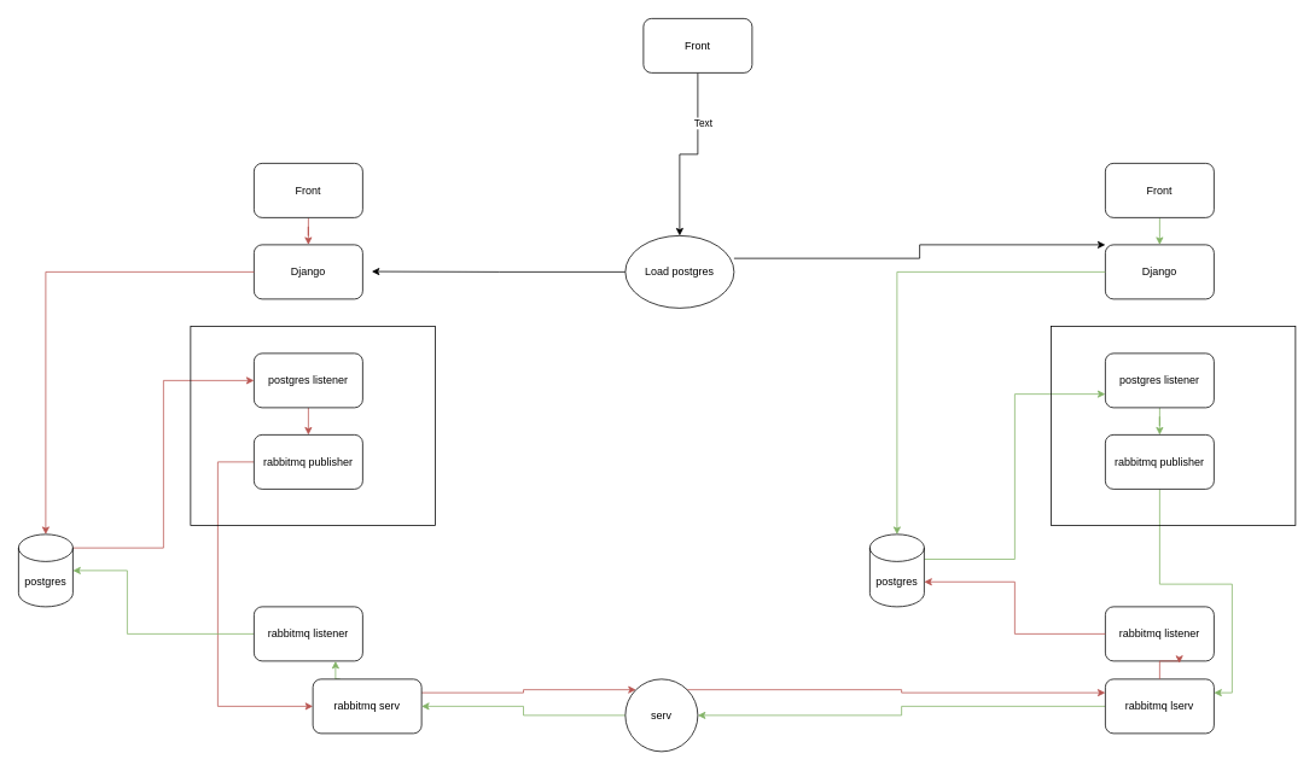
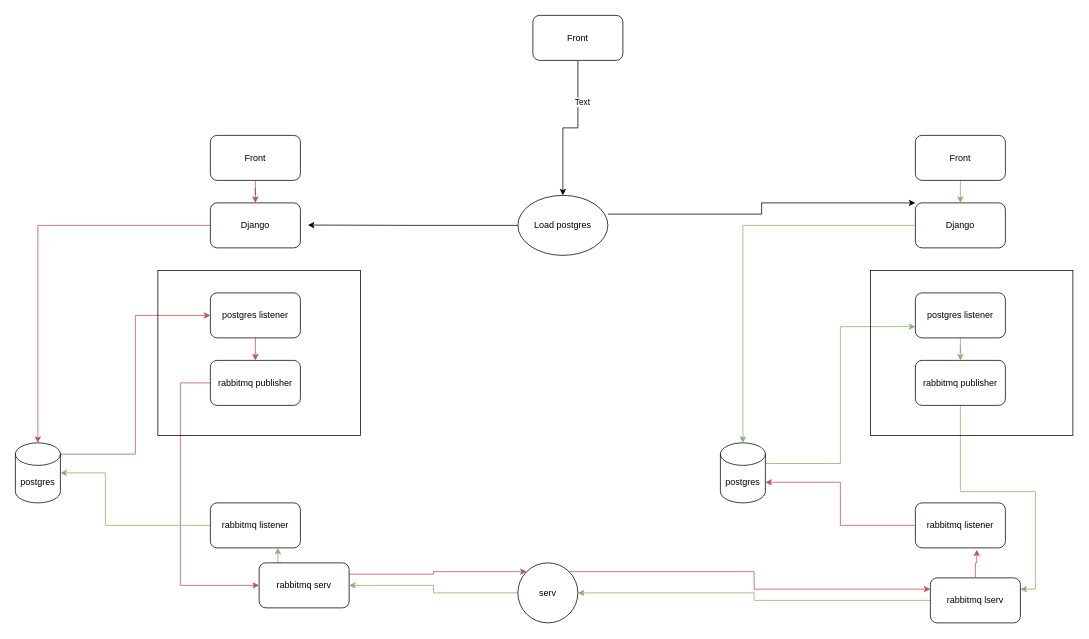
- <mxCell id="26" value="rabbitmq lserv" style="rounded=1;whiteSpace=wrap;html=1;" vertex="1" parent="1"><mxGeometry x="1220" y="750" width="120" height="60" as="geometry" /></mxCell>
+ <mxCell id="26" value="rabbitmq lserv" style="rounded=1;whiteSpace=wrap;html=1;" vertex="1" parent="1"><mxGeometry x="1240" y="770" width="120" height="60" as="geometry" /></mxCell>
